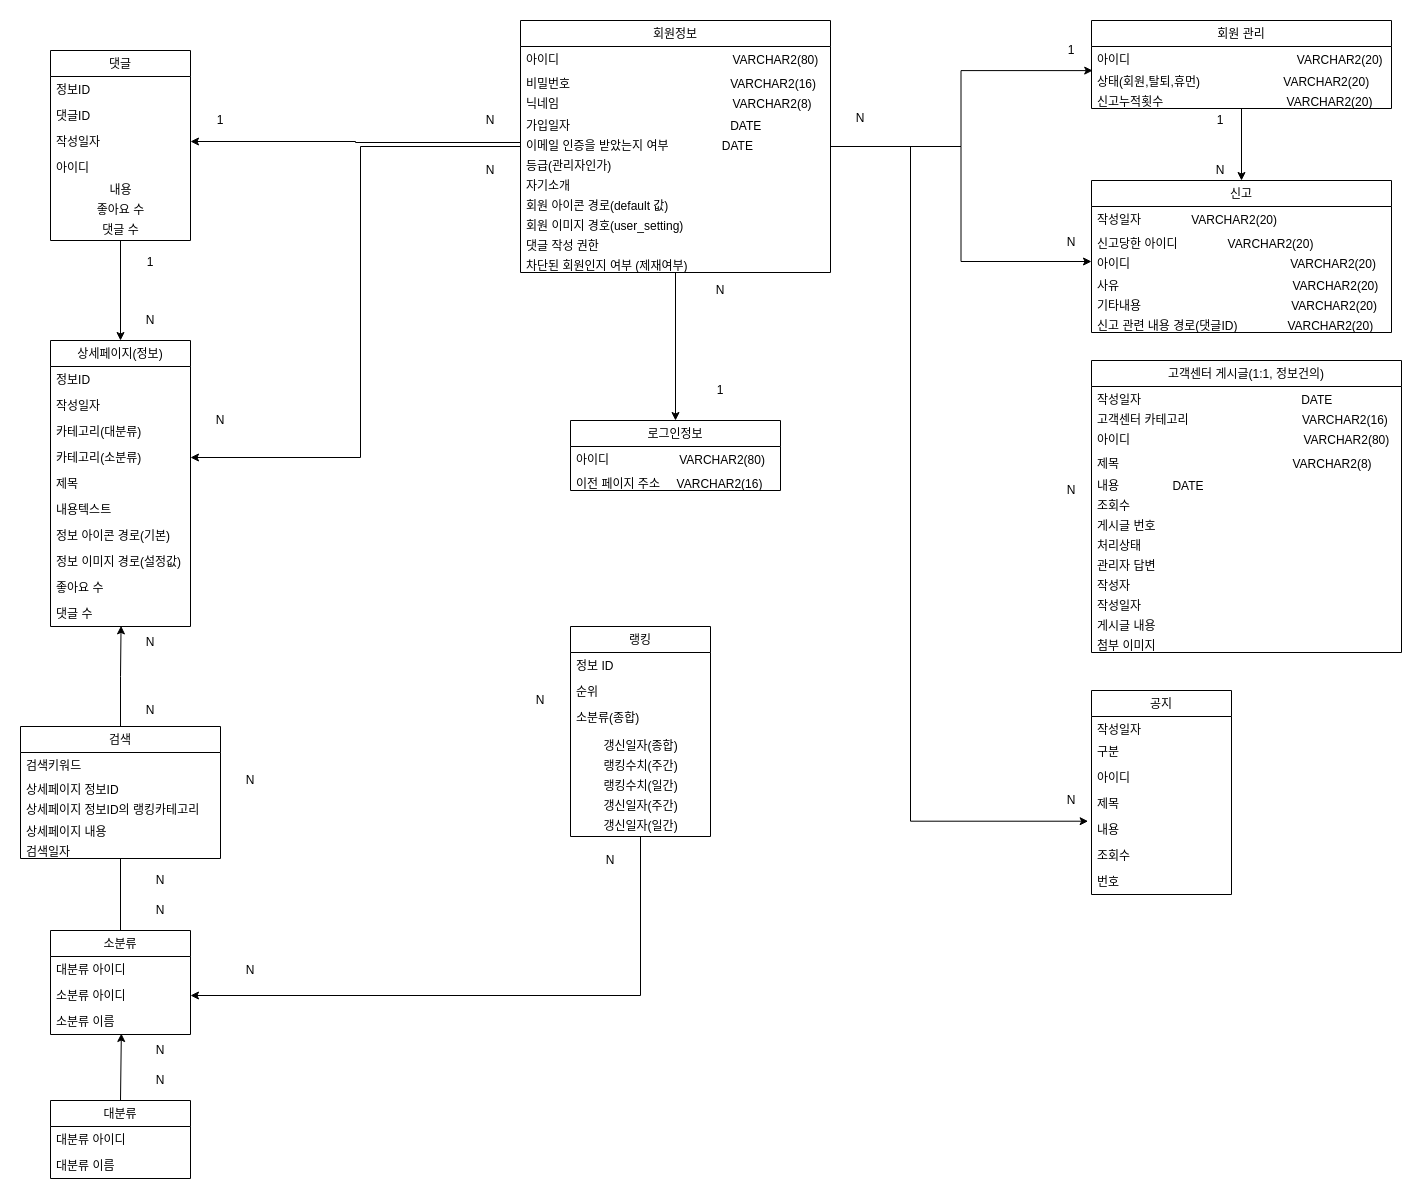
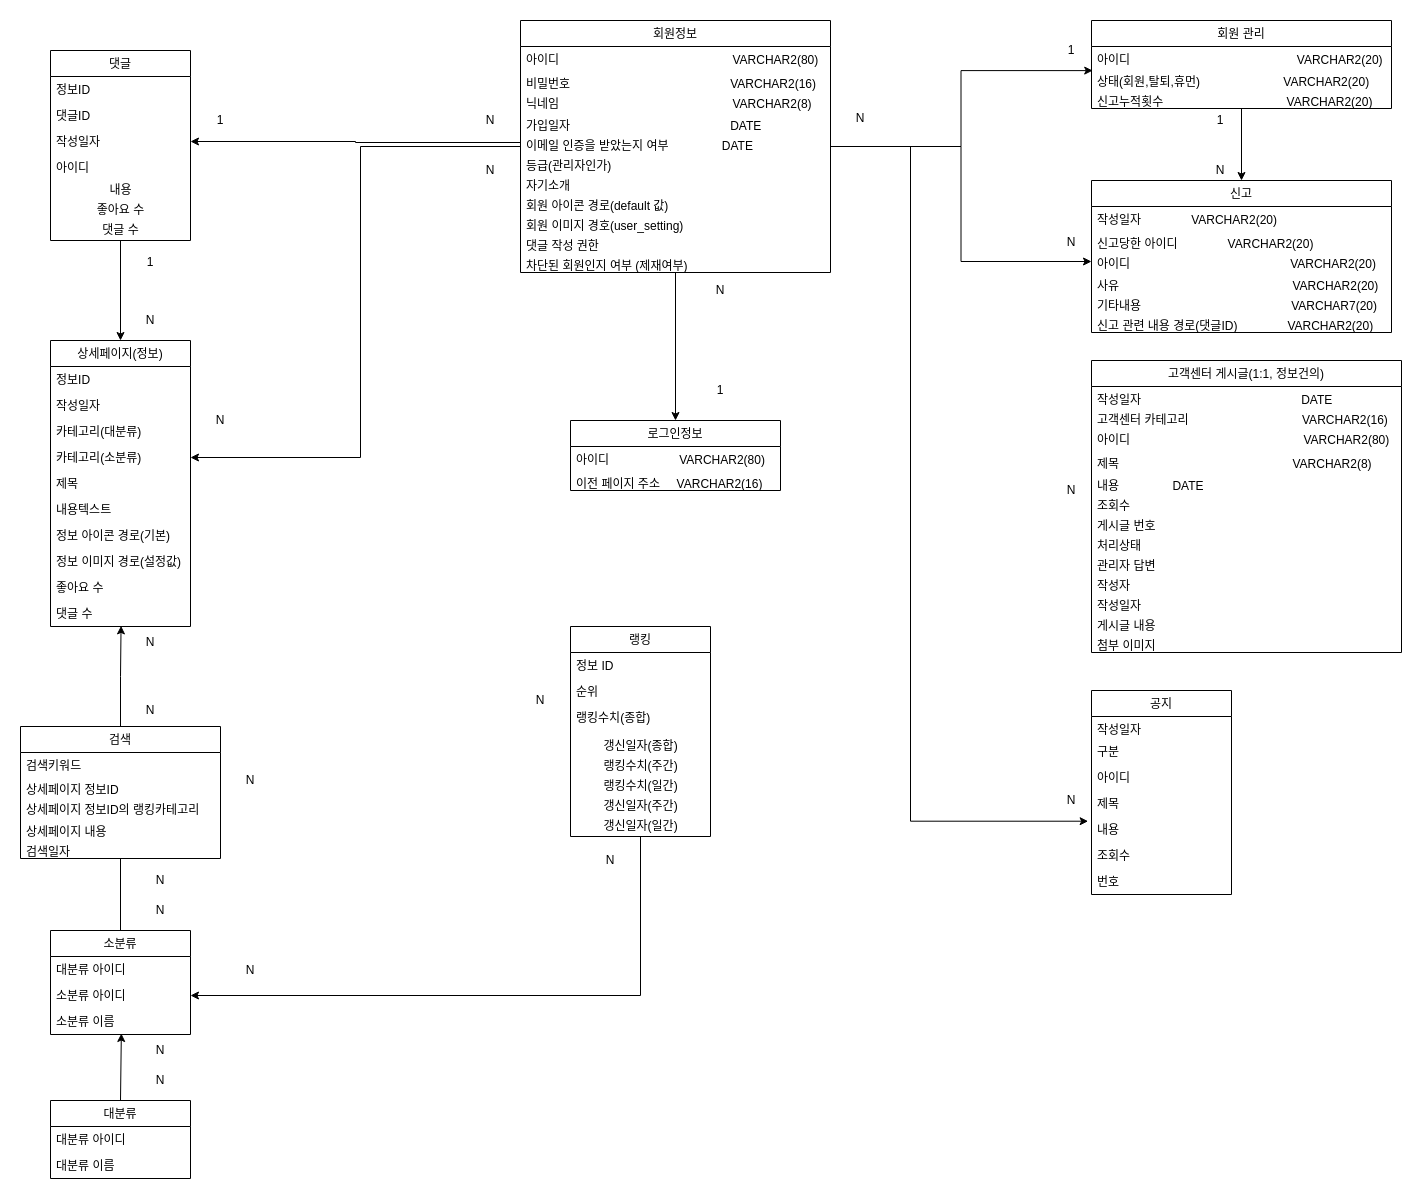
- <mxCell id="34" value="기타내용                                             VARCHAR2(20)" style="text;strokeColor=none;fillColor=none;align=left;verticalAlign=top;spacingLeft=4;spacingRight=4;overflow=hidden;rotatable=0;points=[[0,0.5],[1,0.5]];portConstraint=eastwest;" parent="29" vertex="1"><mxGeometry y="112" width="300" height="20" as="geometry" /></mxCell>
+ <mxCell id="34" value="기타내용                                             VARCHAR7(20)" style="text;strokeColor=none;fillColor=none;align=left;verticalAlign=top;spacingLeft=4;spacingRight=4;overflow=hidden;rotatable=0;points=[[0,0.5],[1,0.5]];portConstraint=eastwest;" parent="29" vertex="1"><mxGeometry y="112" width="300" height="20" as="geometry" /></mxCell>
- <mxCell id="75" value="소분류(종합)" style="text;strokeColor=none;fillColor=none;align=left;verticalAlign=top;spacingLeft=4;spacingRight=4;overflow=hidden;rotatable=0;points=[[0,0.5],[1,0.5]];portConstraint=eastwest;" parent="72" vertex="1"><mxGeometry y="78" width="140" height="32" as="geometry" /></mxCell>
+ <mxCell id="75" value="랭킹수치(종합)" style="text;strokeColor=none;fillColor=none;align=left;verticalAlign=top;spacingLeft=4;spacingRight=4;overflow=hidden;rotatable=0;points=[[0,0.5],[1,0.5]];portConstraint=eastwest;" parent="72" vertex="1"><mxGeometry y="78" width="140" height="32" as="geometry" /></mxCell>
